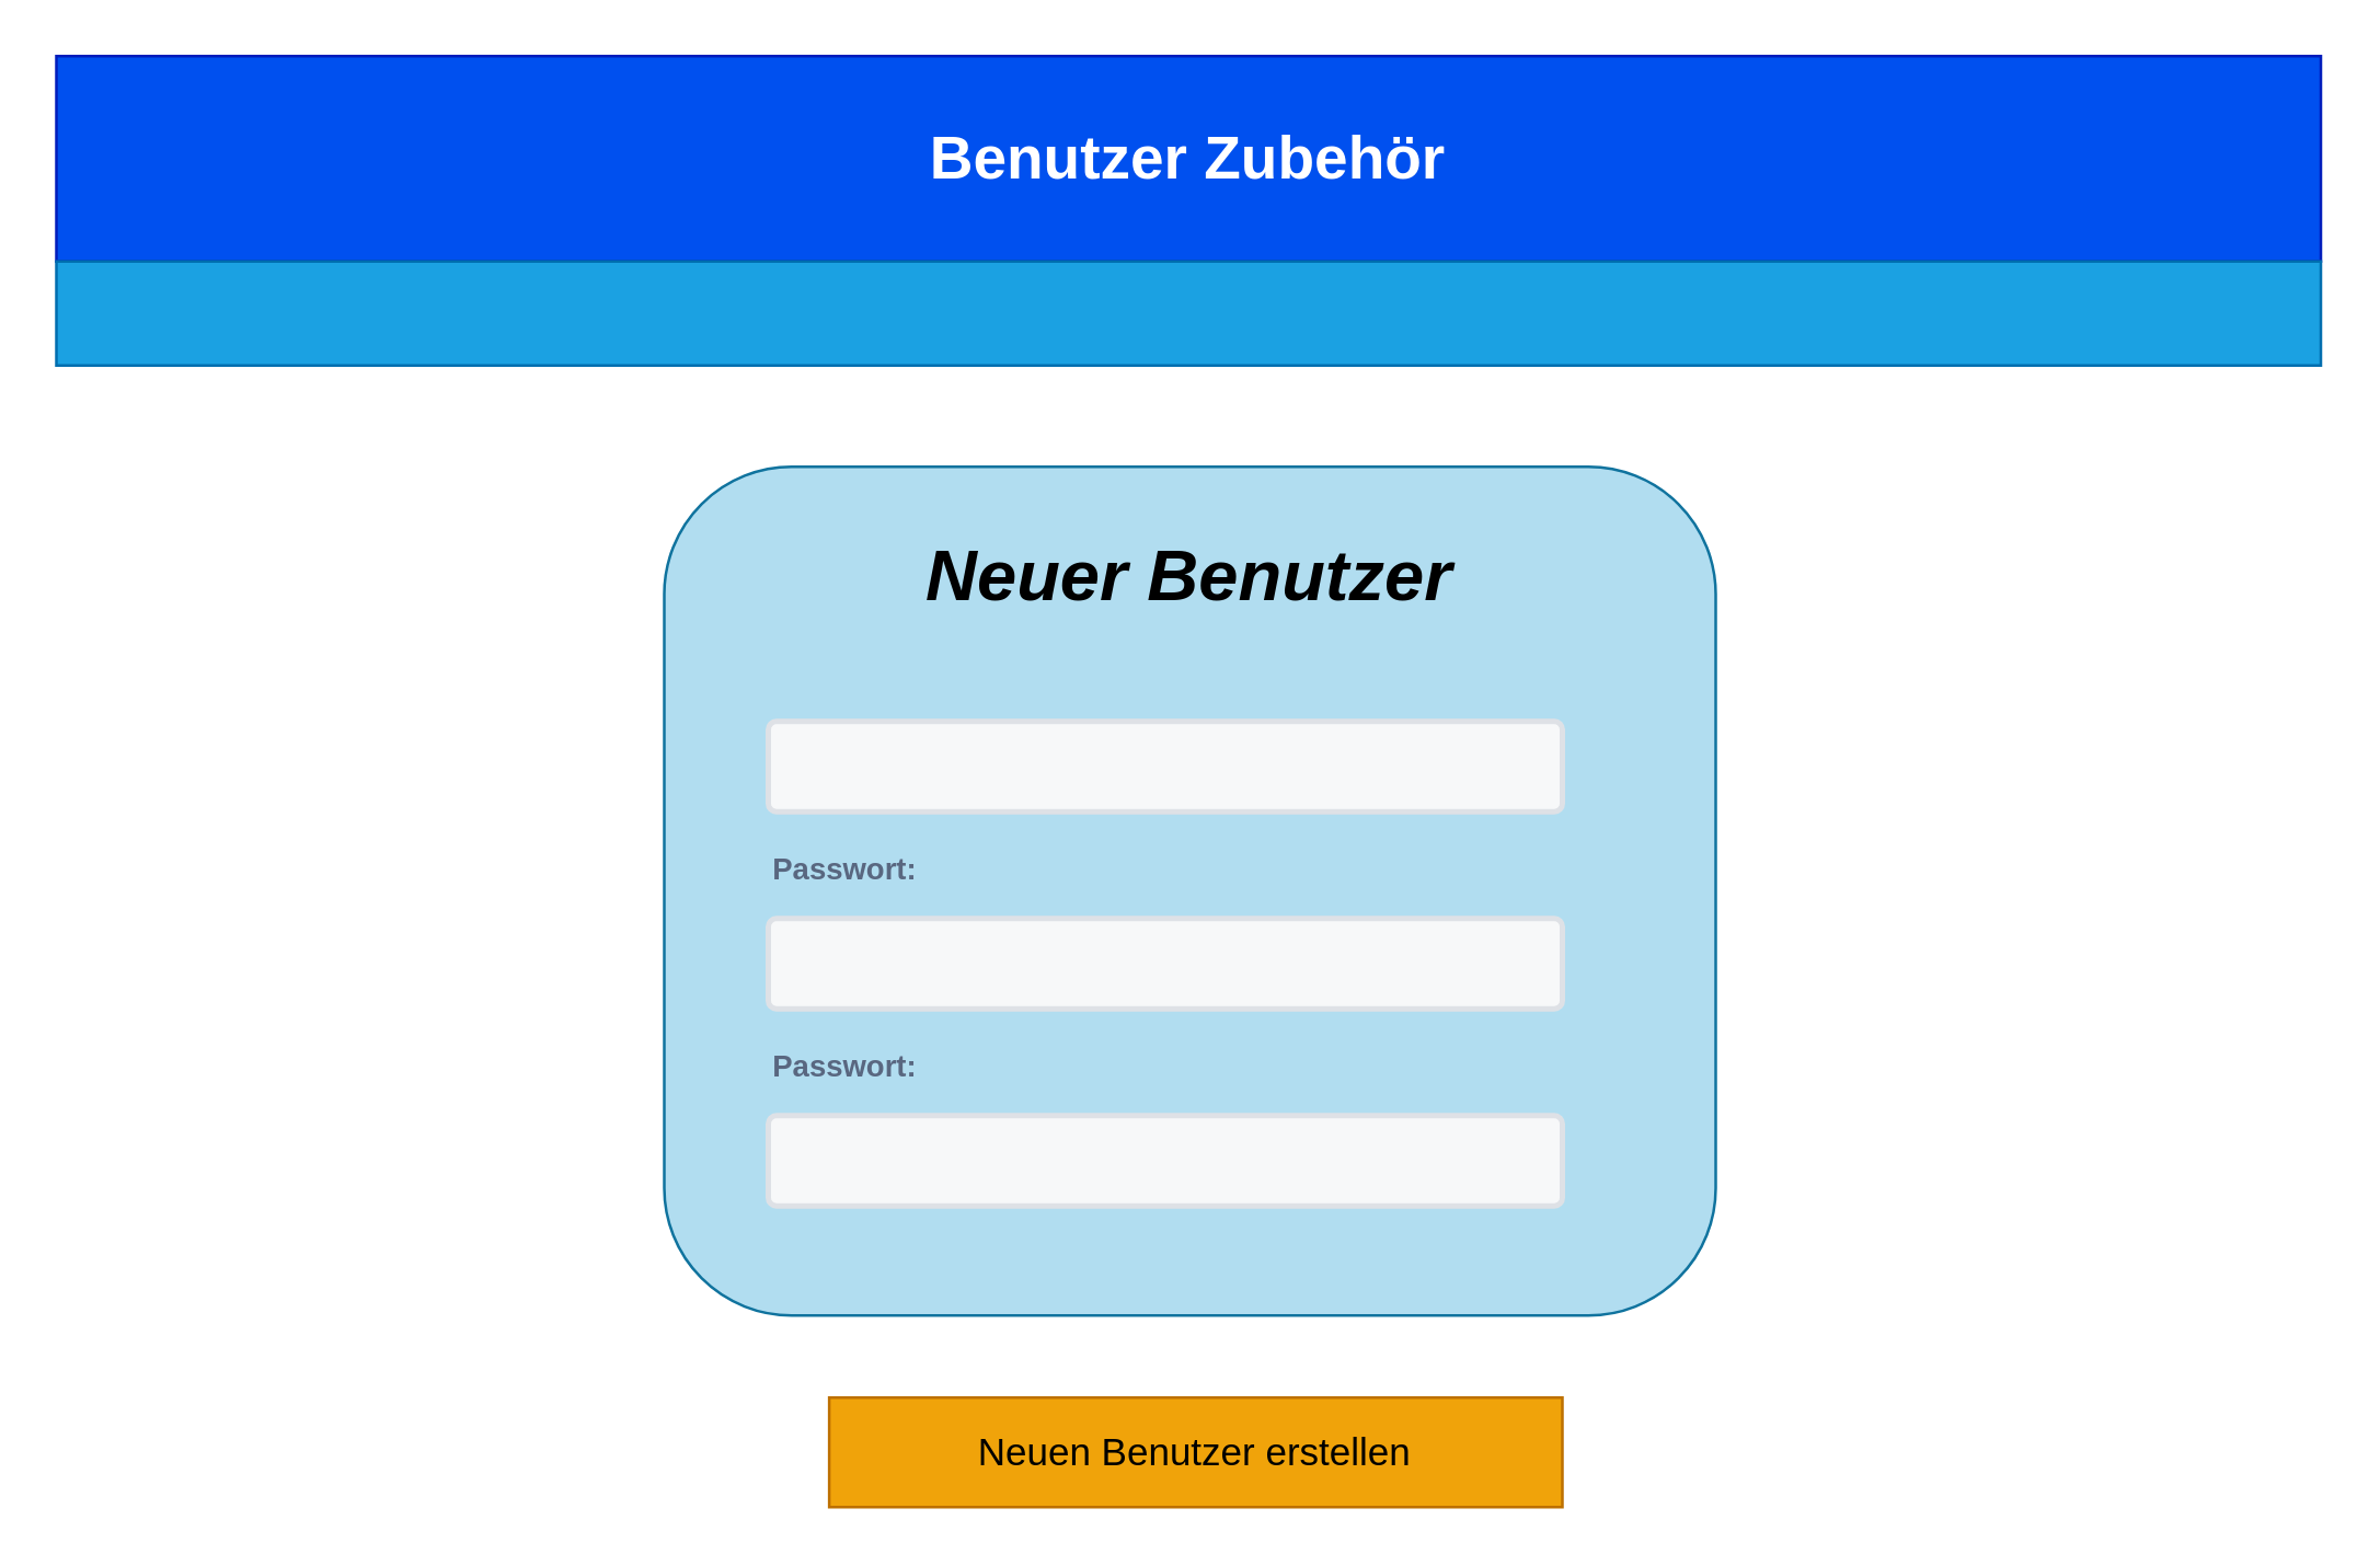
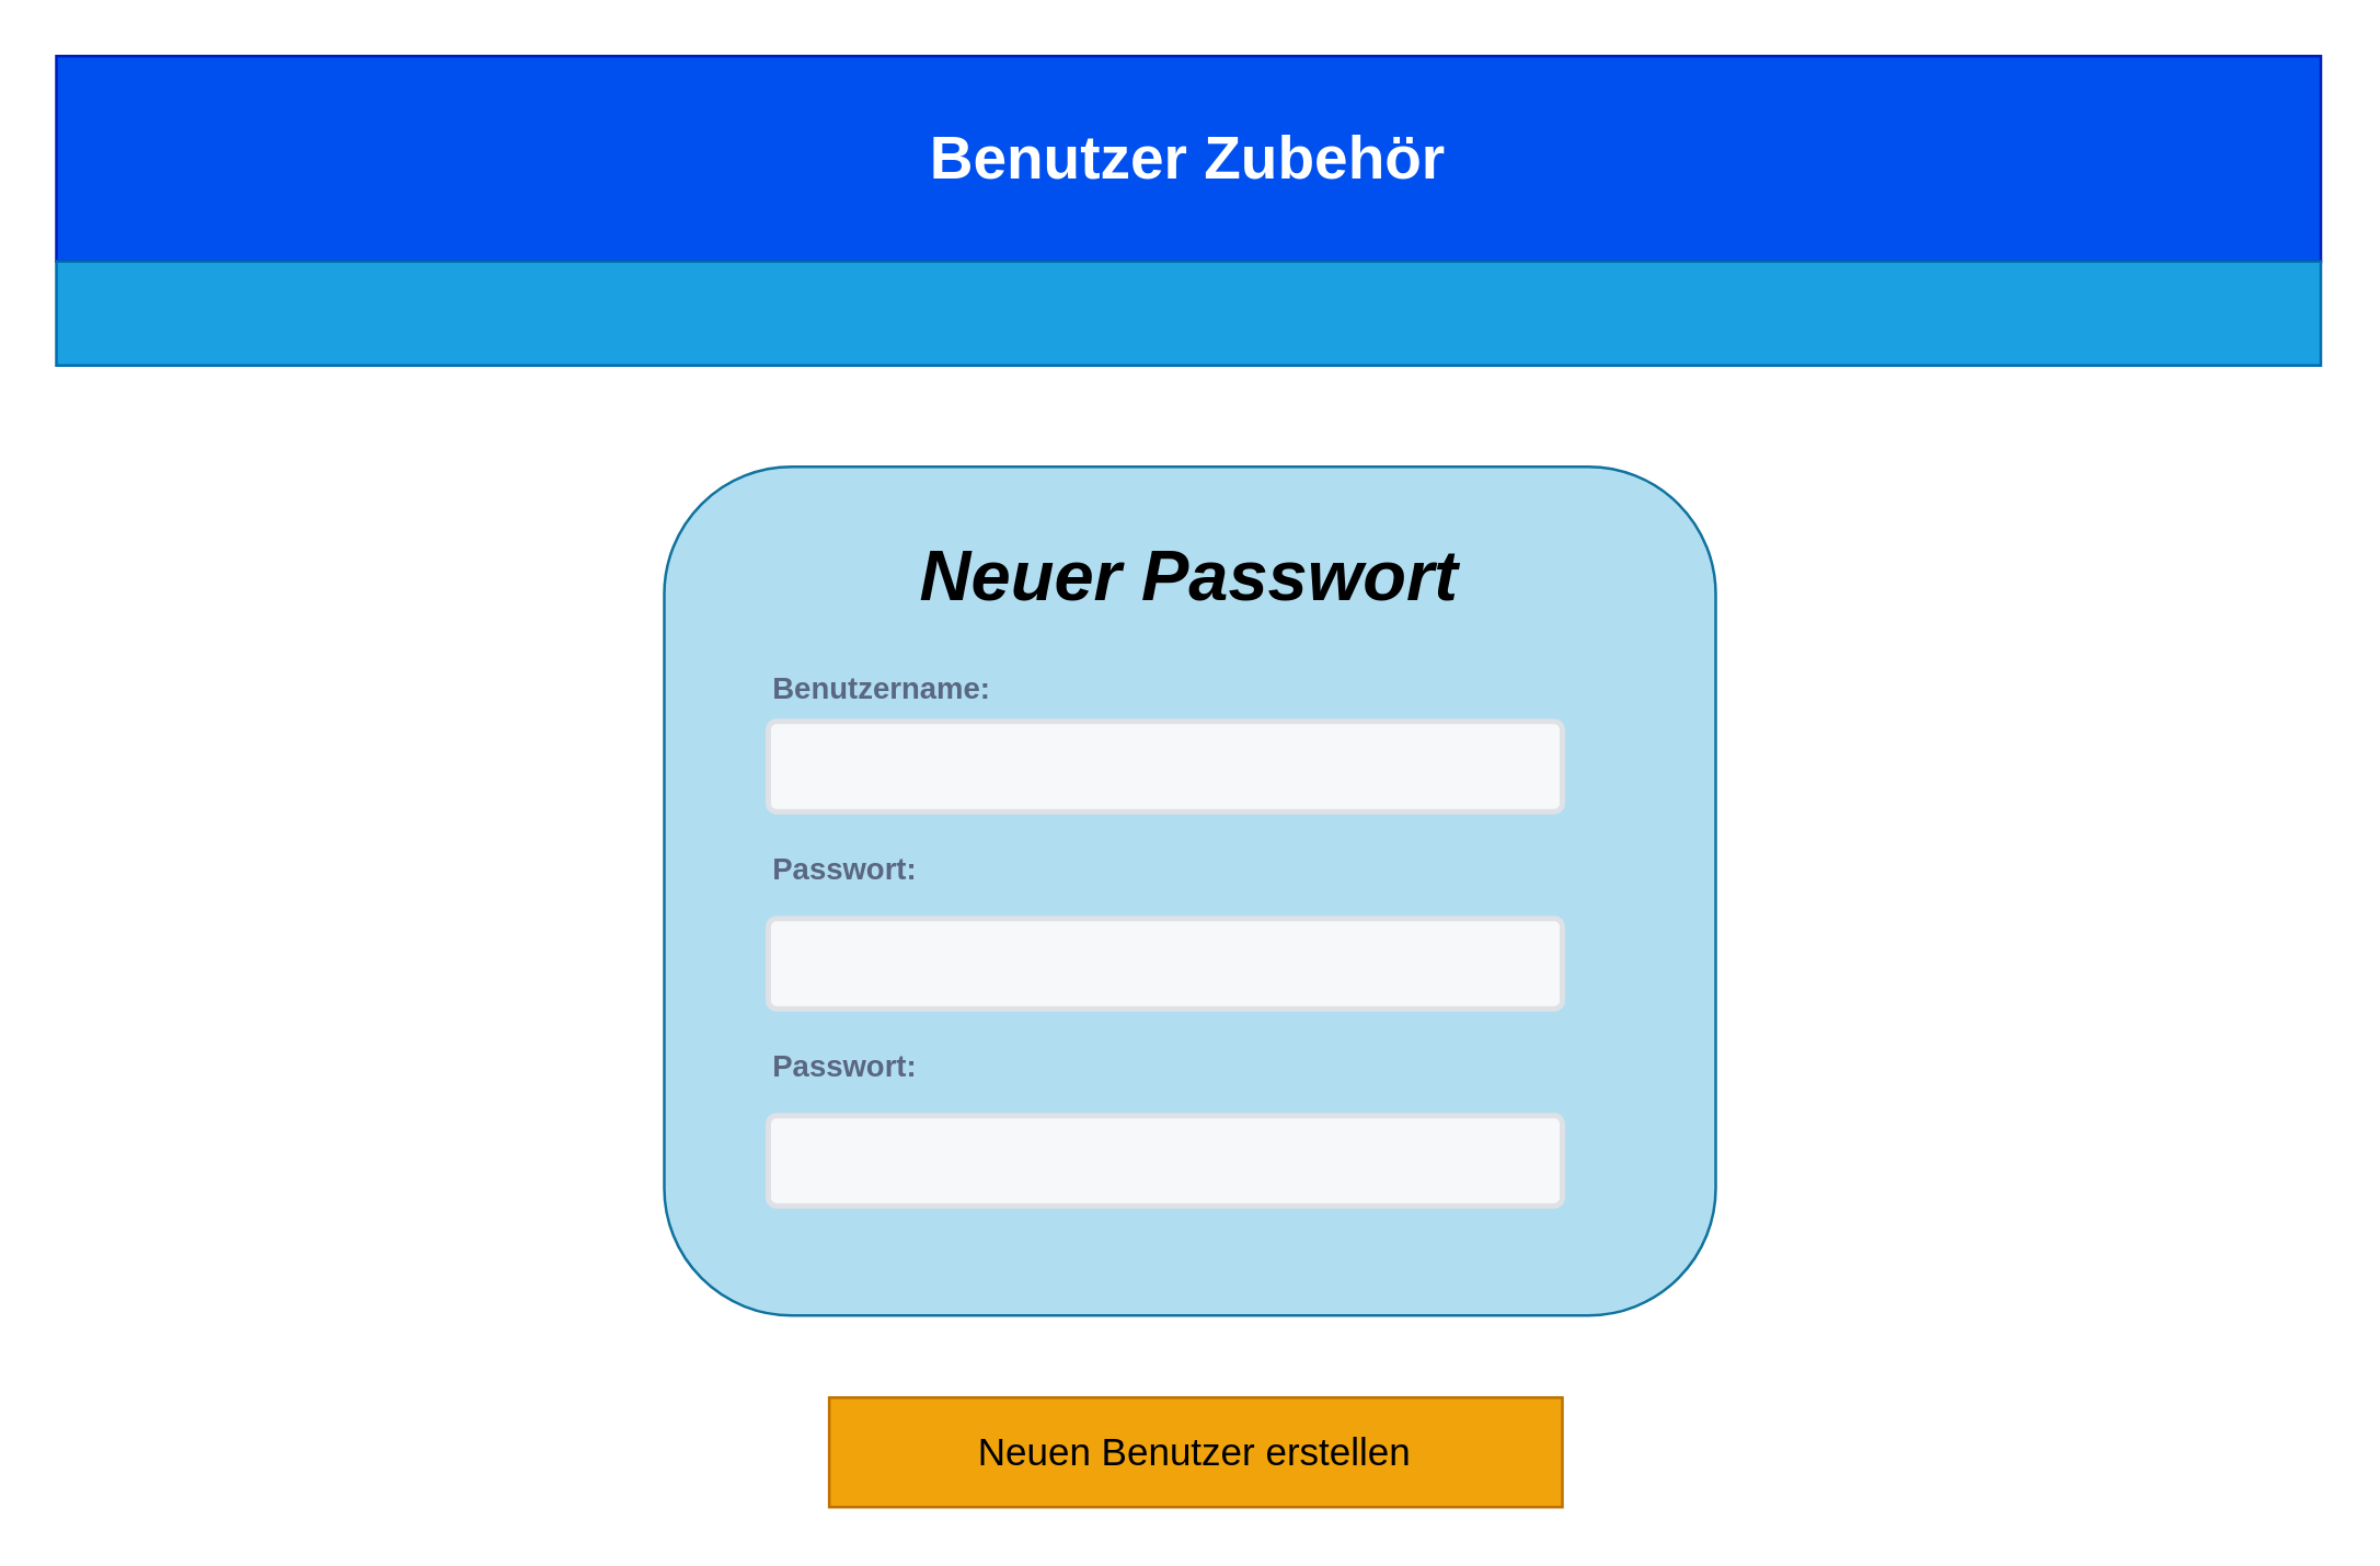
- <mxCell id="7" value="&lt;font style=&quot;font-size: 26px;&quot;&gt;&lt;i&gt;&lt;b&gt;&lt;font style=&quot;font-size: 26px;&quot;&gt;&lt;font style=&quot;font-size: 26px;&quot;&gt;Neuer Benutzer&lt;/font&gt;&lt;/font&gt;&lt;br&gt;&lt;/b&gt;&lt;/i&gt;&lt;/font&gt;" style="text;html=1;strokeColor=none;fillColor=none;align=center;verticalAlign=middle;whiteSpace=wrap;rounded=0;" parent="1" vertex="1"><mxGeometry x="323" y="195" width="221.5" height="30" as="geometry" /></mxCell>
+ <mxCell id="7" value="&lt;font style=&quot;font-size: 26px;&quot;&gt;&lt;i&gt;&lt;b&gt;&lt;font style=&quot;font-size: 26px;&quot;&gt;&lt;font style=&quot;font-size: 26px;&quot;&gt;Neuer Passwort&lt;/font&gt;&lt;/font&gt;&lt;br&gt;&lt;/b&gt;&lt;/i&gt;&lt;/font&gt;" style="text;html=1;strokeColor=none;fillColor=none;align=center;verticalAlign=middle;whiteSpace=wrap;rounded=0;" parent="1" vertex="1"><mxGeometry x="323" y="195" width="221.5" height="30" as="geometry" /></mxCell>
+ <mxCell id="3" value="Benutzername:" style="fillColor=none;strokeColor=none;html=1;fontSize=11;fontStyle=0;align=left;fontColor=#596780;fontStyle=1;fontSize=11" parent="1" vertex="1"><mxGeometry x="280" y="241" width="240" height="20" as="geometry" /></mxCell>
